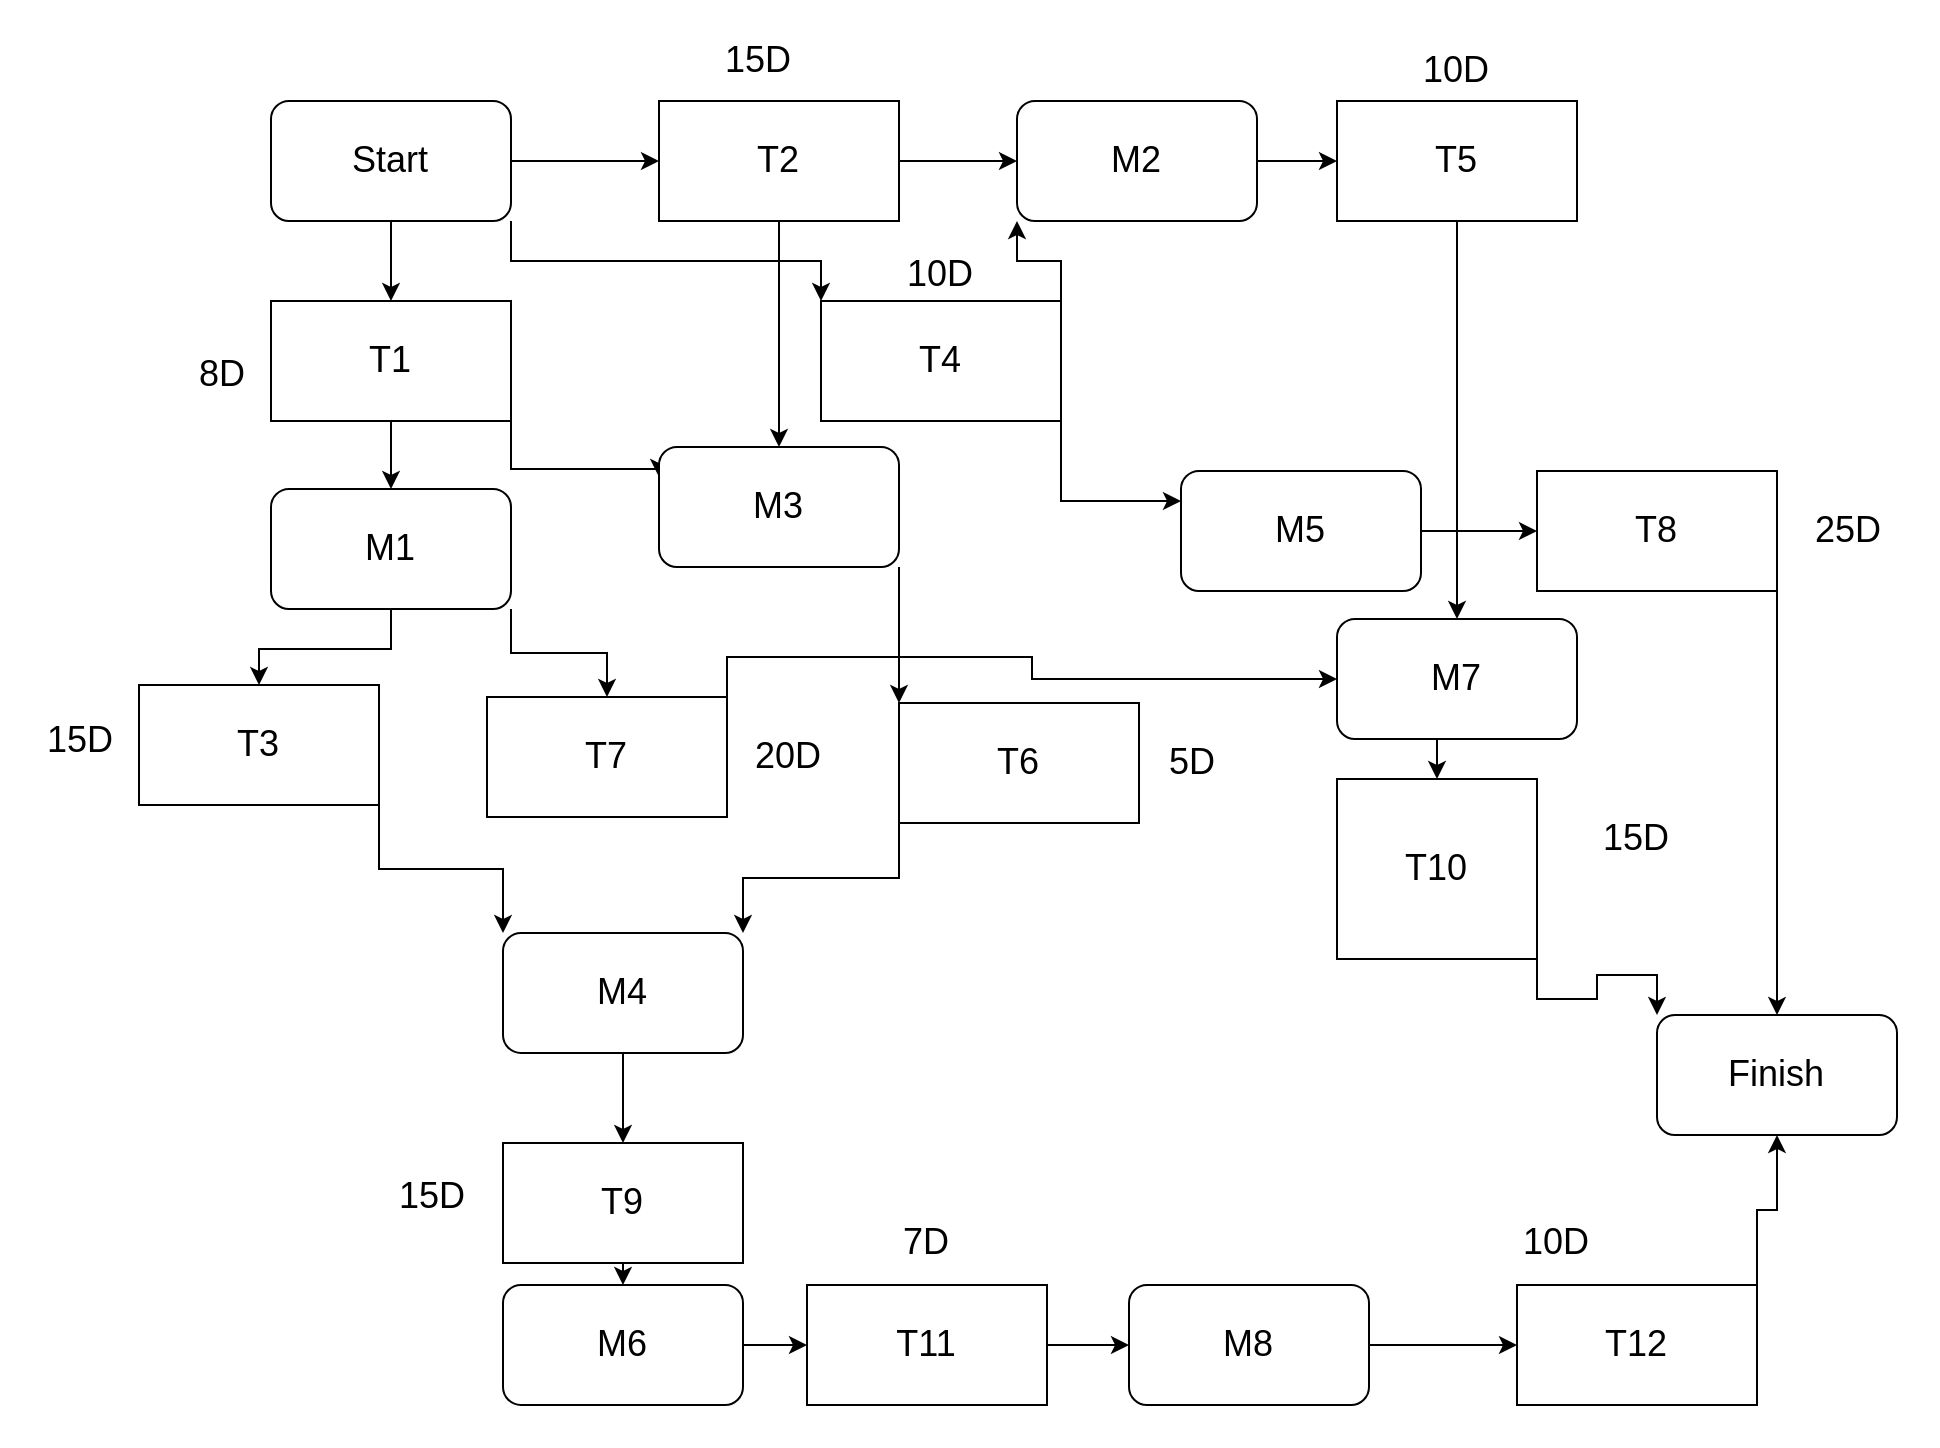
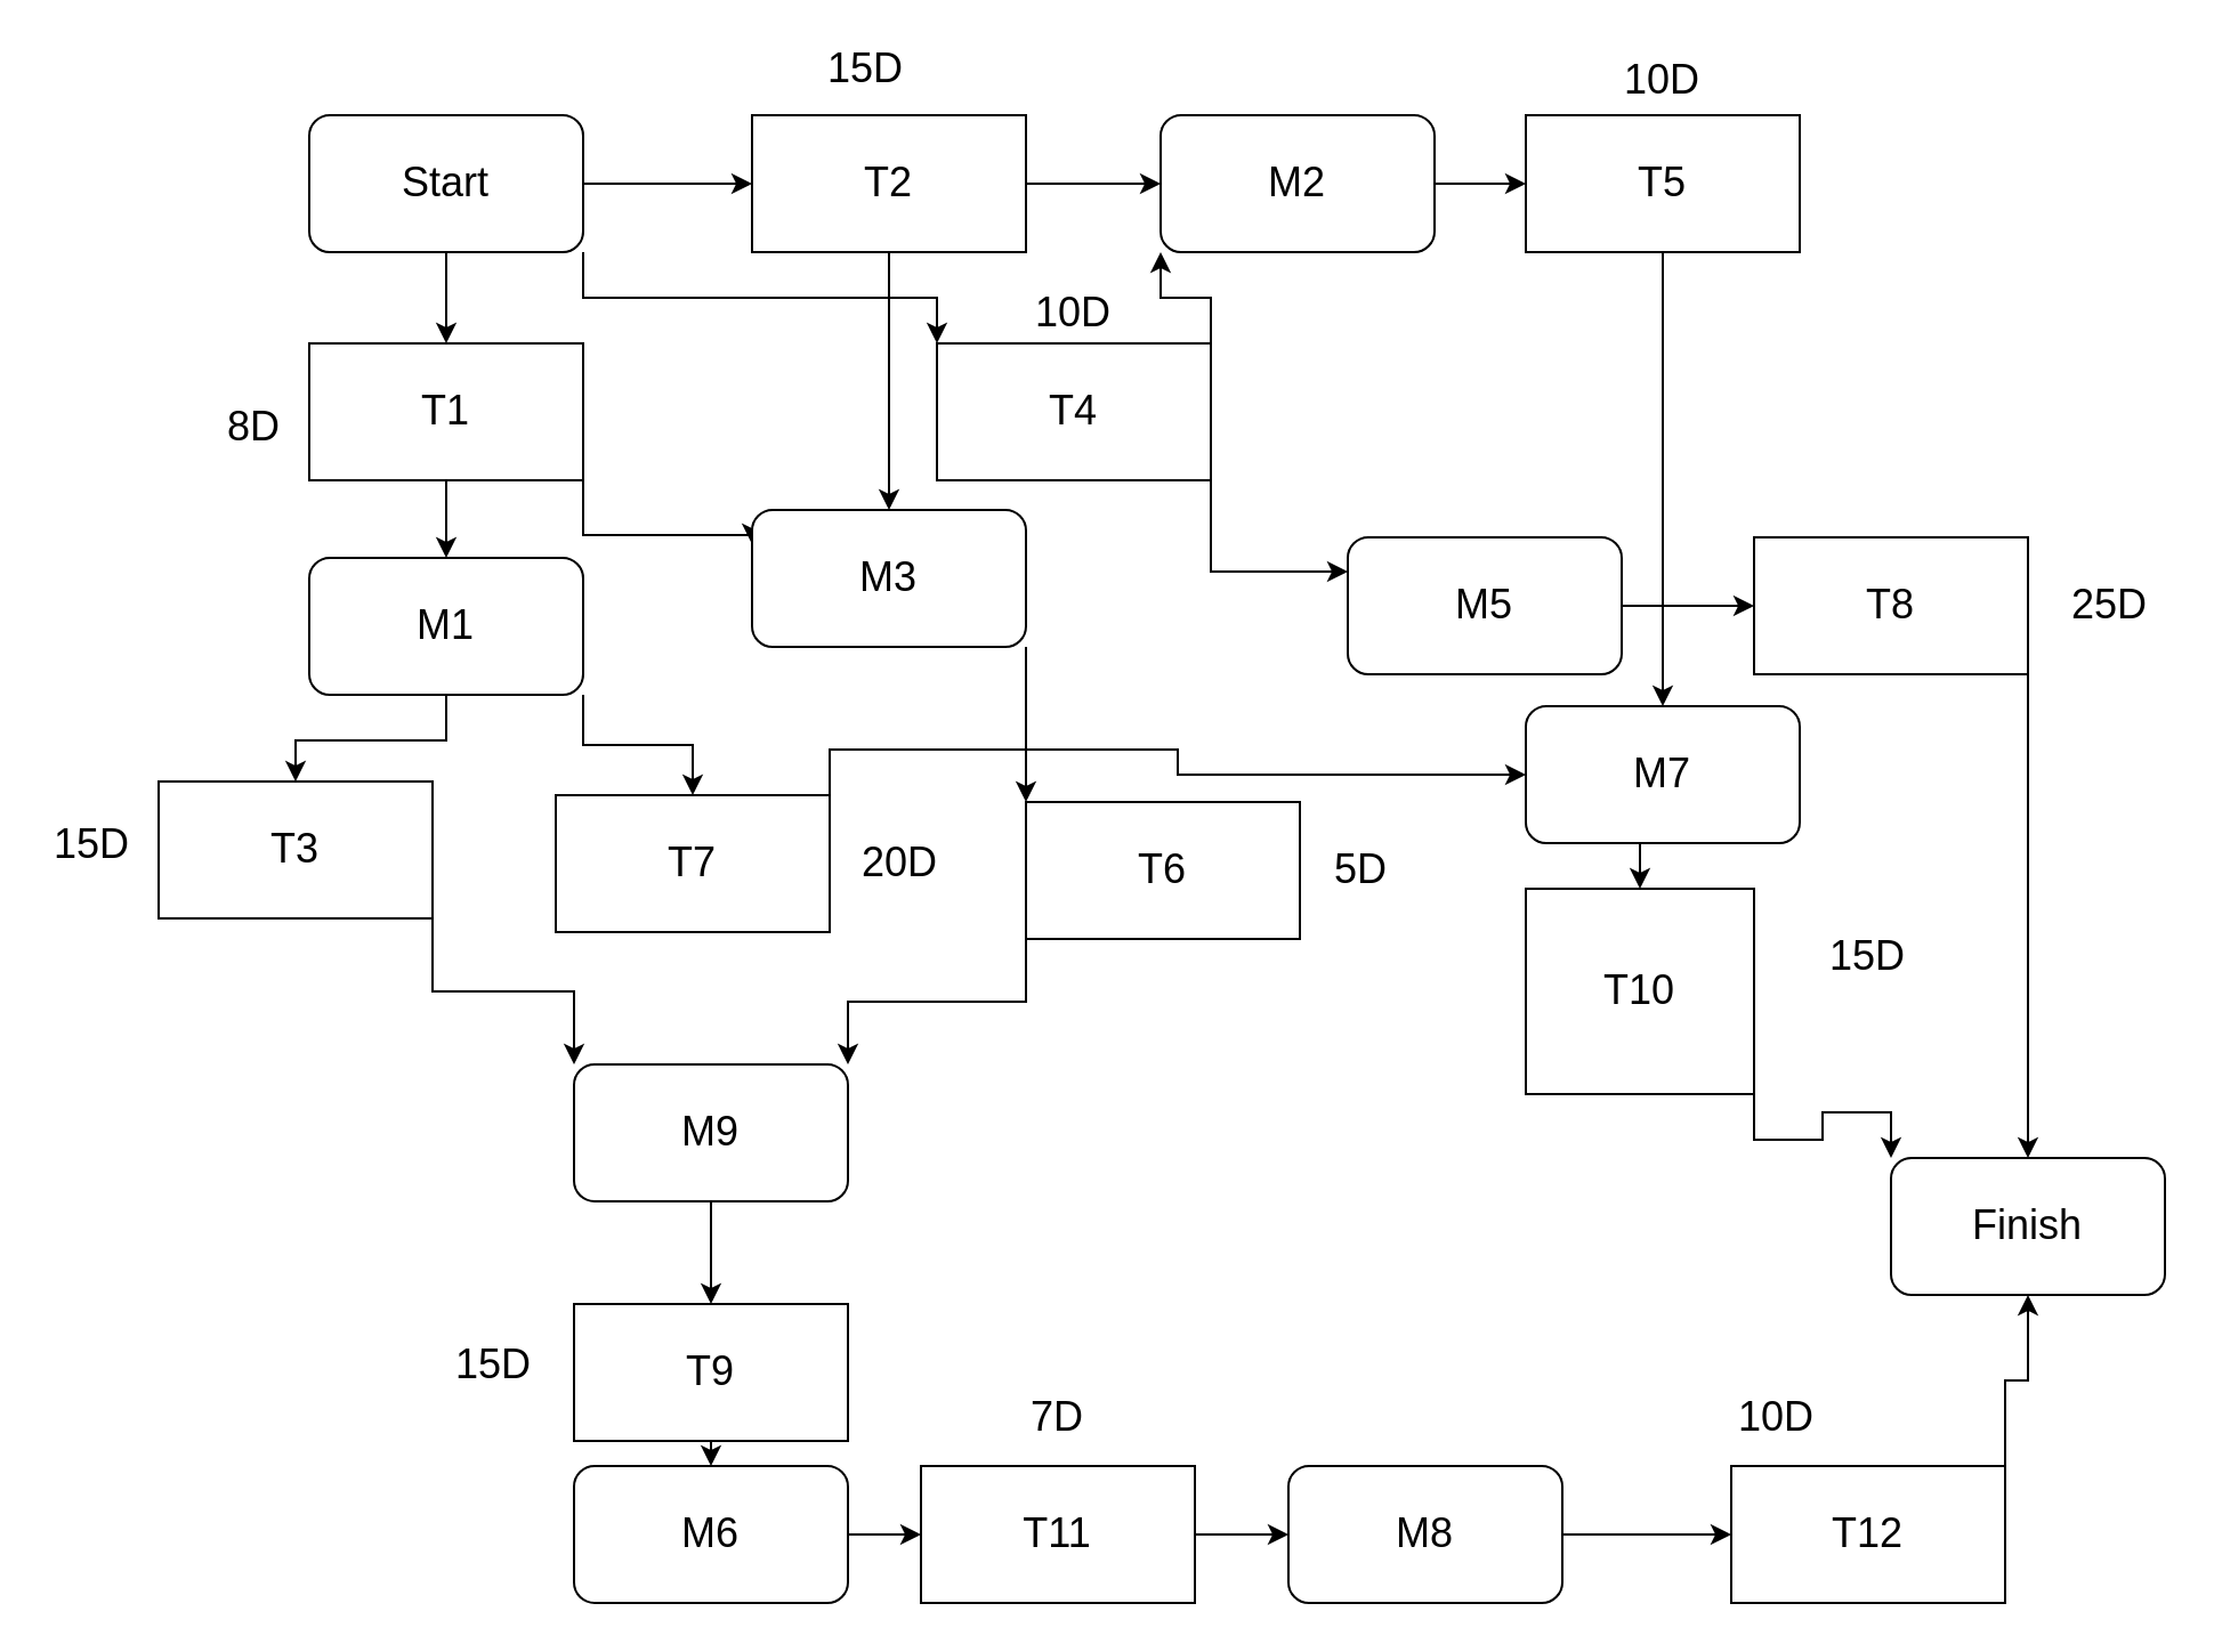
- <mxCell id="37" value="M4" style="rounded=1;whiteSpace=wrap;html=1;fontSize=18;" parent="1" vertex="1"><mxGeometry x="251" y="466" width="120" height="60" as="geometry" /></mxCell>
+ <mxCell id="37" value="M9" style="rounded=1;whiteSpace=wrap;html=1;fontSize=18;" parent="1" vertex="1"><mxGeometry x="251" y="466" width="120" height="60" as="geometry" /></mxCell>
